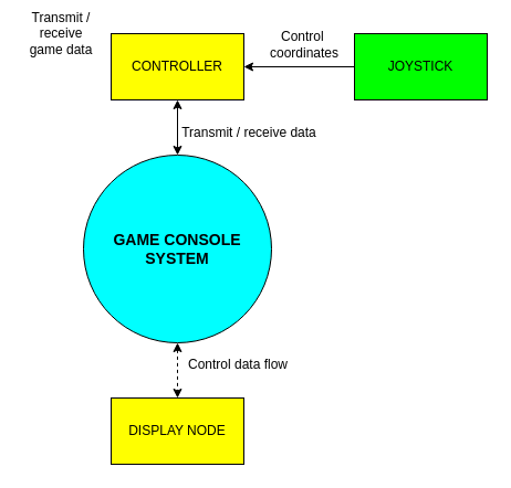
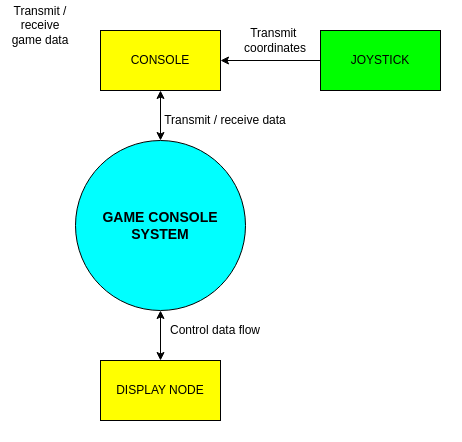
- <mxCell id="9" value="Transmit / receive game data" style="text;html=1;strokeColor=none;fillColor=none;align=center;verticalAlign=middle;whiteSpace=wrap;rounded=0;" vertex="1" parent="1"><mxGeometry x="20" y="20" width="70" height="20" as="geometry" /></mxCell>
+ <mxCell id="9" value="Transmit / receive game data" style="text;html=1;strokeColor=none;fillColor=none;align=center;verticalAlign=middle;whiteSpace=wrap;rounded=0;" vertex="1" parent="1"><mxGeometry x="5" y="15" width="70" height="20" as="geometry" /></mxCell>
- <mxCell id="10" value="Control&amp;nbsp;&lt;br&gt;coordinates" style="text;html=1;strokeColor=none;fillColor=none;align=center;verticalAlign=middle;whiteSpace=wrap;rounded=0;" vertex="1" parent="1"><mxGeometry x="200" y="30" width="150" height="20" as="geometry" /></mxCell>
+ <mxCell id="10" value="Transmit&amp;nbsp;&lt;br&gt;coordinates" style="text;html=1;strokeColor=none;fillColor=none;align=center;verticalAlign=middle;whiteSpace=wrap;rounded=0;" vertex="1" parent="1"><mxGeometry x="200" y="30" width="150" height="20" as="geometry" /></mxCell>
- <mxCell id="3" value="CONTROLLER" style="rounded=0;whiteSpace=wrap;html=1;fillColor=#FFFF00;" parent="1" vertex="1"><mxGeometry x="100" y="30" width="120" height="60" as="geometry" /></mxCell>
+ <mxCell id="3" value="CONSOLE" style="rounded=0;whiteSpace=wrap;html=1;fillColor=#FFFF00;" parent="1" vertex="1"><mxGeometry x="100" y="30" width="120" height="60" as="geometry" /></mxCell>
- <mxCell id="7" style="edgeStyle=orthogonalEdgeStyle;rounded=0;orthogonalLoop=1;jettySize=auto;html=1;exitX=0.5;exitY=1;exitDx=0;exitDy=0;entryX=0.5;entryY=0;entryDx=0;entryDy=0;startArrow=classic;startFill=1;endArrow=classic;endFill=1;dashed=1;" edge="1" parent="1" source="8" target="4"><mxGeometry relative="1" as="geometry" /></mxCell>
+ <mxCell id="7" style="edgeStyle=orthogonalEdgeStyle;rounded=0;orthogonalLoop=1;jettySize=auto;html=1;exitX=0.5;exitY=1;exitDx=0;exitDy=0;entryX=0.5;entryY=0;entryDx=0;entryDy=0;startArrow=classic;startFill=1;endArrow=classic;endFill=1;" edge="1" parent="1" source="8" target="4"><mxGeometry relative="1" as="geometry" /></mxCell>
